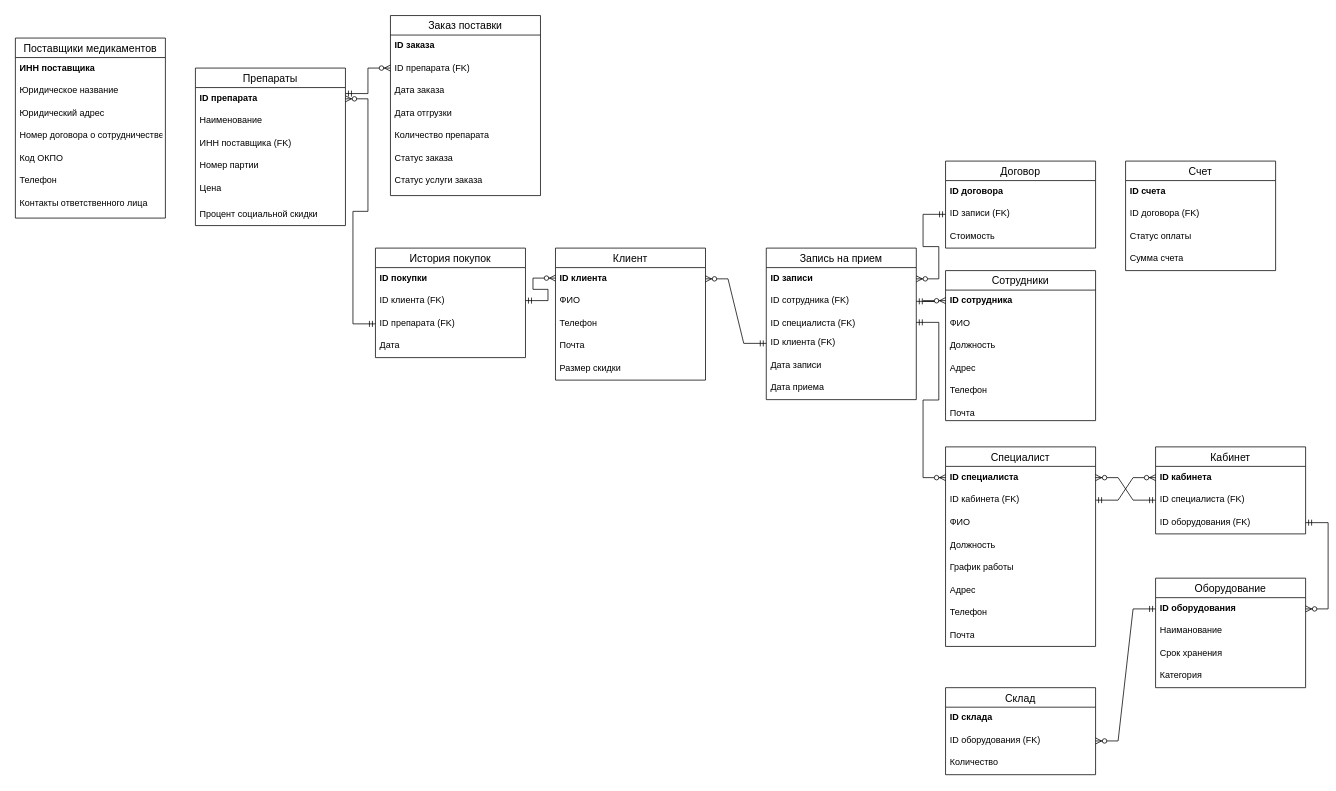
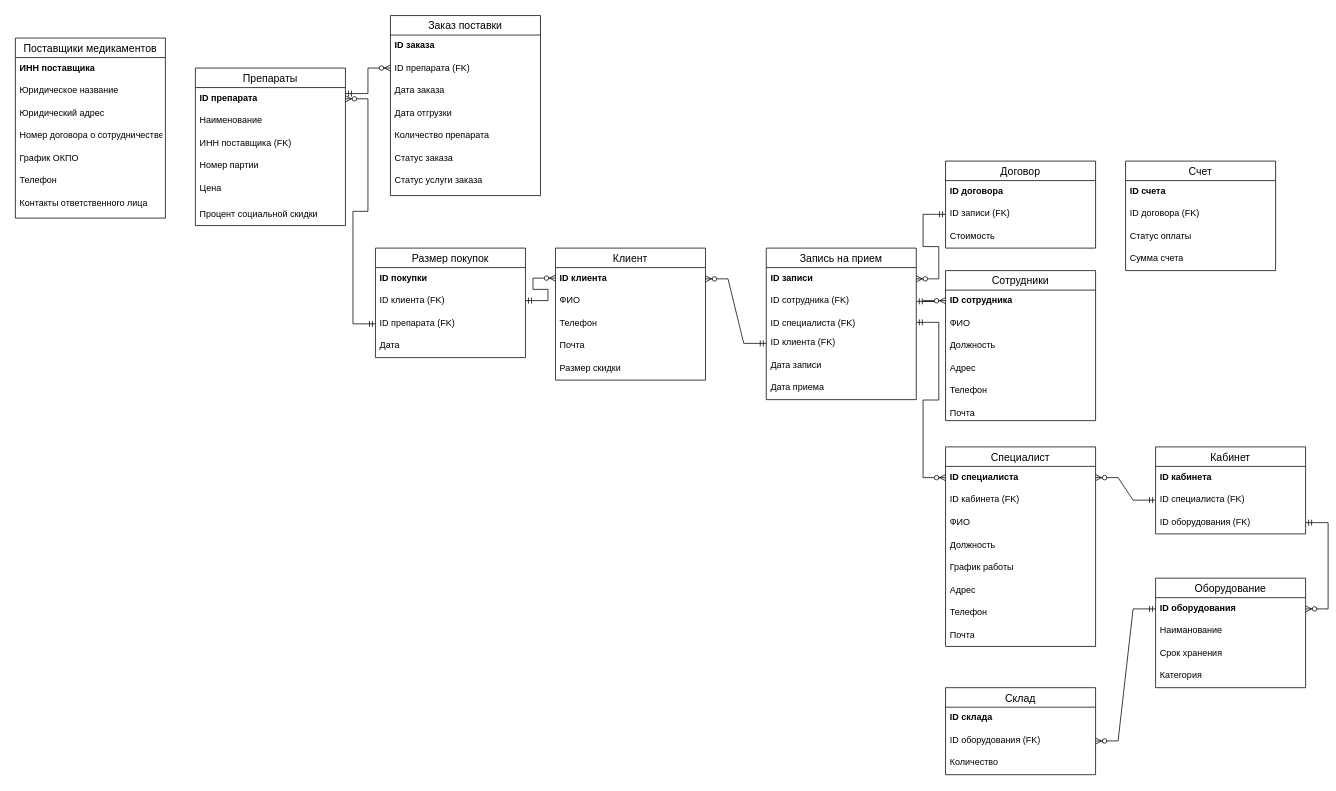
- <mxCell id="7" value="Код ОКПО" style="text;strokeColor=none;fillColor=none;spacingLeft=4;spacingRight=4;overflow=hidden;rotatable=0;points=[[0,0.5],[1,0.5]];portConstraint=eastwest;fontSize=12;" vertex="1" parent="2"><mxGeometry y="146" width="200" height="30" as="geometry" /></mxCell>
+ <mxCell id="7" value="График ОКПО" style="text;strokeColor=none;fillColor=none;spacingLeft=4;spacingRight=4;overflow=hidden;rotatable=0;points=[[0,0.5],[1,0.5]];portConstraint=eastwest;fontSize=12;" vertex="1" parent="2"><mxGeometry y="146" width="200" height="30" as="geometry" /></mxCell>
- <mxCell id="25" value="История покупок" style="swimlane;fontStyle=0;childLayout=stackLayout;horizontal=1;startSize=26;horizontalStack=0;resizeParent=1;resizeParentMax=0;resizeLast=0;collapsible=1;marginBottom=0;align=center;fontSize=14;spacing=2;" vertex="1" parent="1"><mxGeometry x="500" y="330" width="200" height="146" as="geometry"><mxRectangle x="40" y="40" width="60" height="30" as="alternateBounds" /></mxGeometry></mxCell>
+ <mxCell id="25" value="Размер покупок" style="swimlane;fontStyle=0;childLayout=stackLayout;horizontal=1;startSize=26;horizontalStack=0;resizeParent=1;resizeParentMax=0;resizeLast=0;collapsible=1;marginBottom=0;align=center;fontSize=14;spacing=2;" vertex="1" parent="1"><mxGeometry x="500" y="330" width="200" height="146" as="geometry"><mxRectangle x="40" y="40" width="60" height="30" as="alternateBounds" /></mxGeometry></mxCell>
- <mxCell id="91" value="" style="edgeStyle=entityRelationEdgeStyle;fontSize=12;html=1;endArrow=ERzeroToMany;startArrow=ERmandOne;rounded=0;entryX=0;entryY=0.5;entryDx=0;entryDy=0;exitX=1;exitY=0.5;exitDx=0;exitDy=0;" edge="1" parent="1" source="61" target="69"><mxGeometry width="100" height="100" relative="1" as="geometry"><mxPoint x="1540" y="540" as="sourcePoint" /><mxPoint x="1640" y="440" as="targetPoint" /></mxGeometry></mxCell>
